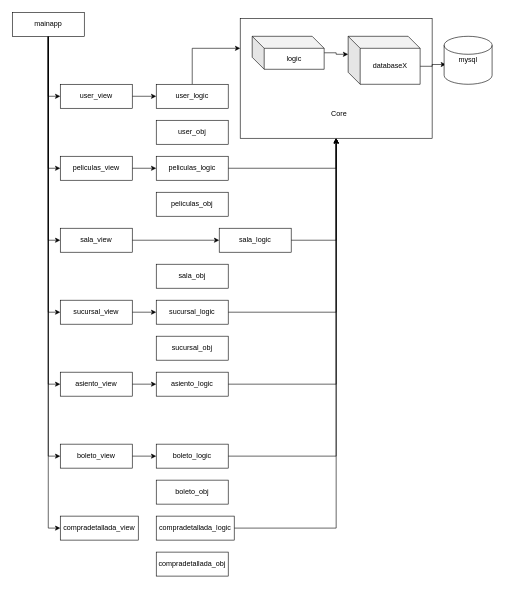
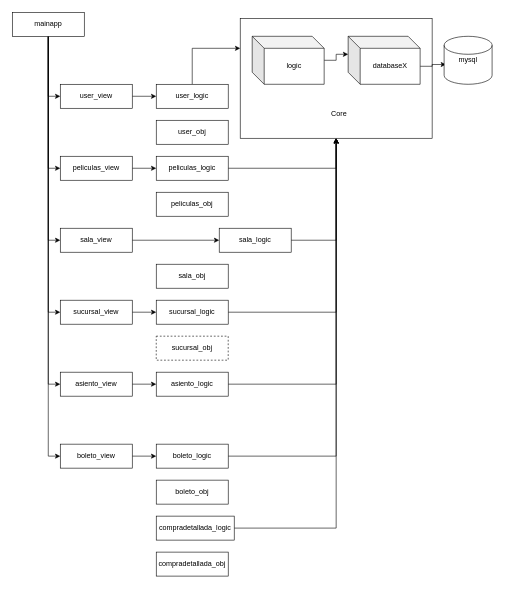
- <mxCell id="17" value="logic" style="shape=cube;whiteSpace=wrap;html=1;boundedLbl=1;backgroundOutline=1;darkOpacity=0.05;darkOpacity2=0.1;" vertex="1" parent="1"><mxGeometry x="420" y="60" width="120" height="55" as="geometry" /></mxCell>
+ <mxCell id="17" value="logic" style="shape=cube;whiteSpace=wrap;html=1;boundedLbl=1;backgroundOutline=1;darkOpacity=0.05;darkOpacity2=0.1;" vertex="1" parent="1"><mxGeometry x="420" y="60" width="120" height="80" as="geometry" /></mxCell>
- <mxCell id="36" value="sucursal_obj" style="rounded=0;whiteSpace=wrap;html=1;" vertex="1" parent="1"><mxGeometry x="260" y="560" width="120" height="40" as="geometry" /></mxCell>
+ <mxCell id="36" value="sucursal_obj" style="rounded=0;whiteSpace=wrap;html=1;dashed=1;" vertex="1" parent="1"><mxGeometry x="260" y="560" width="120" height="40" as="geometry" /></mxCell>
- <mxCell id="9" style="edgeStyle=orthogonalEdgeStyle;rounded=0;orthogonalLoop=1;jettySize=auto;html=1;exitX=0.5;exitY=1;exitDx=0;exitDy=0;entryX=0;entryY=0.5;entryDx=0;entryDy=0;" edge="1" parent="1" source="10" target="46"><mxGeometry relative="1" as="geometry" /></mxCell>
- <mxCell id="46" value="compradetallada_view" style="rounded=0;whiteSpace=wrap;html=1;" vertex="1" parent="1"><mxGeometry x="100" y="860" width="130" height="40" as="geometry" /></mxCell>
